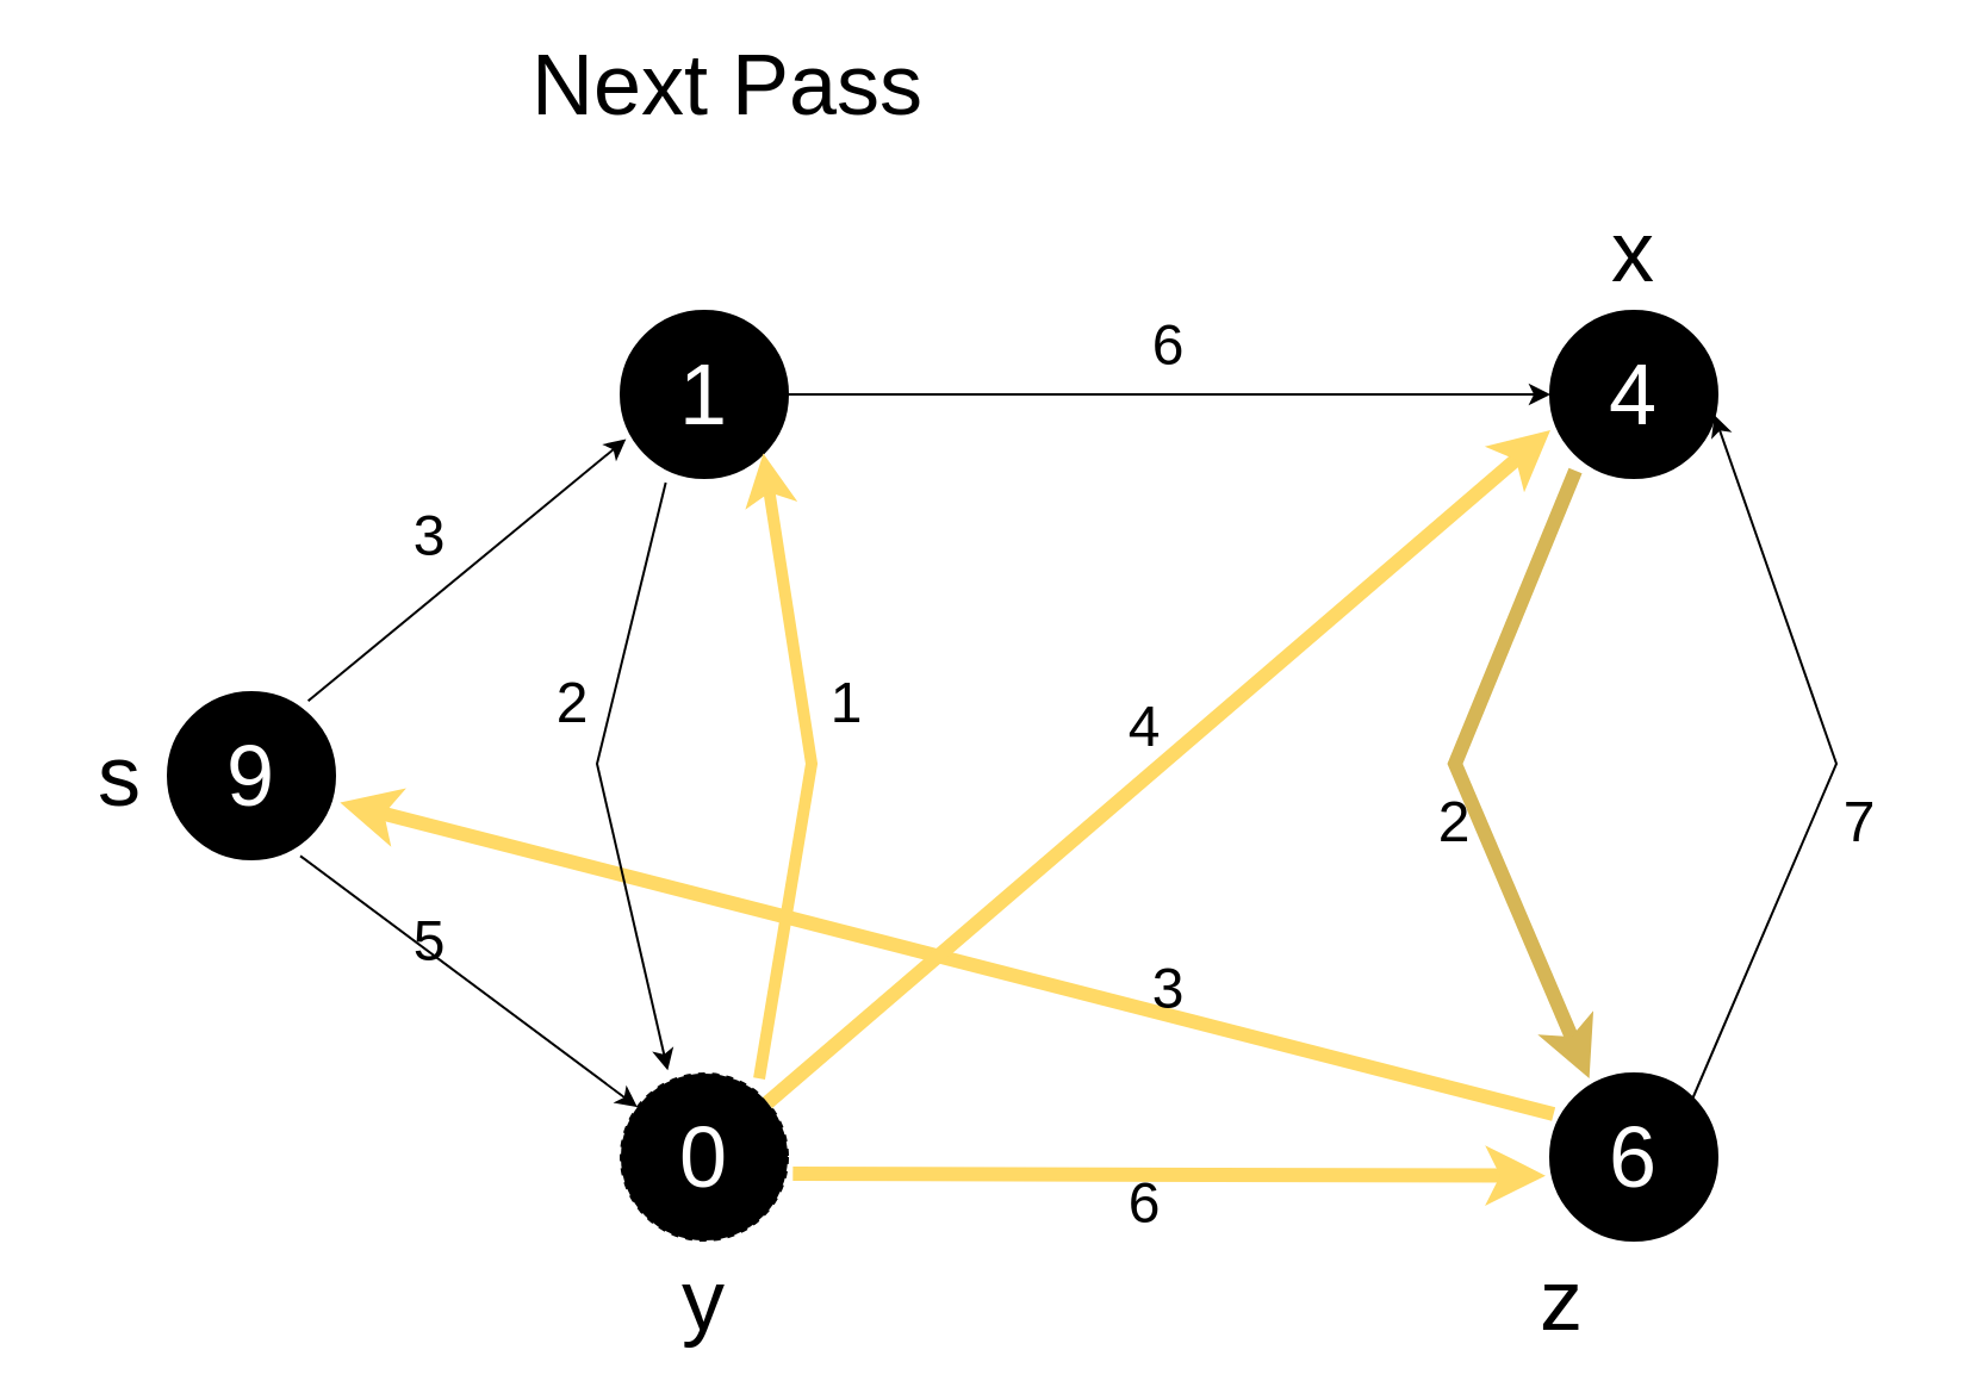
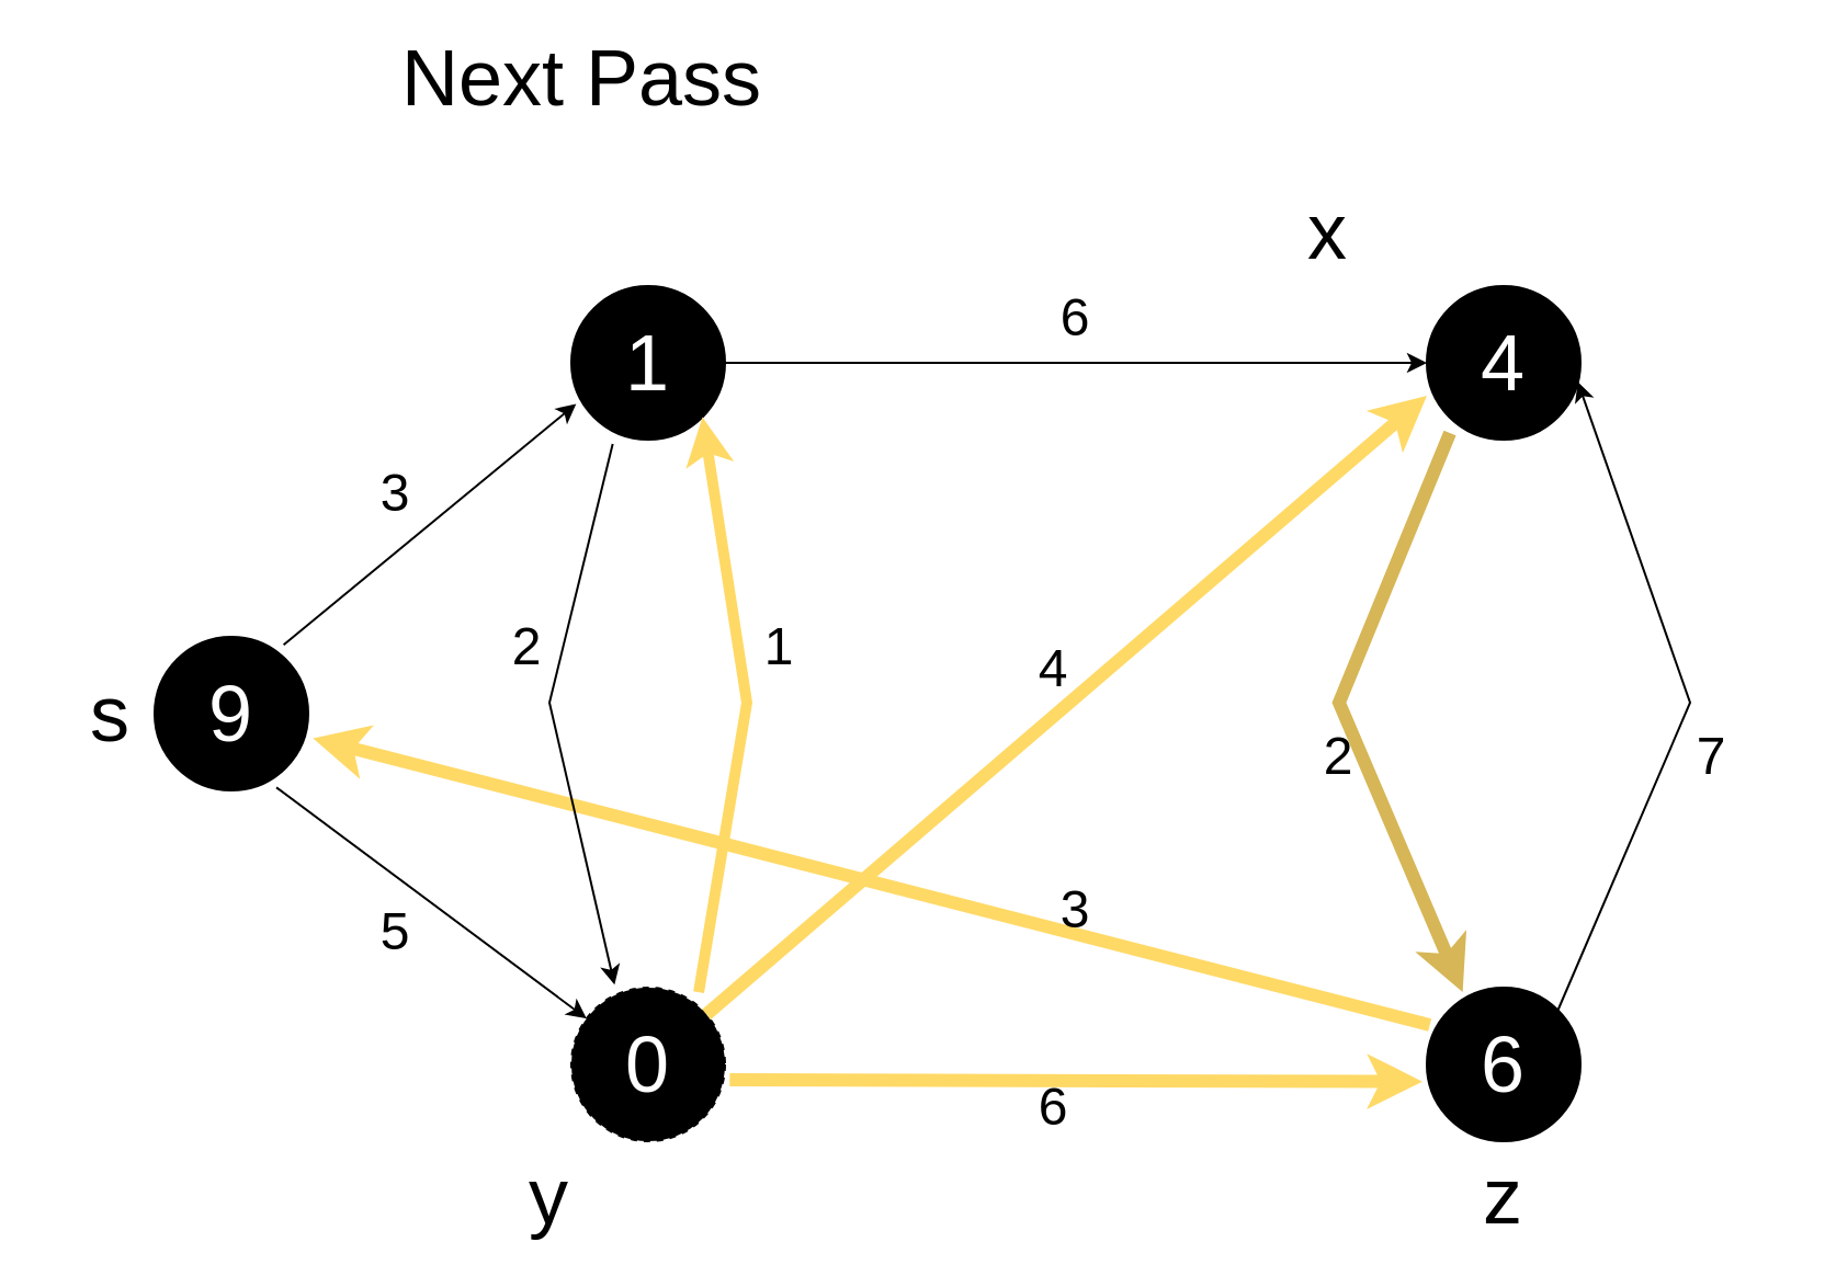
- <mxCell id="12" value="&lt;font style=&quot;font-size: 36px;&quot;&gt;Next Pass&lt;/font&gt;" style="text;html=1;strokeColor=none;fillColor=none;align=center;verticalAlign=middle;whiteSpace=wrap;rounded=0;" parent="1" vertex="1"><mxGeometry x="150" y="20" width="310" height="30" as="geometry" /></mxCell>
+ <mxCell id="12" value="&lt;font style=&quot;font-size: 36px;&quot;&gt;Next Pass&lt;/font&gt;" style="text;html=1;strokeColor=none;fillColor=none;align=center;verticalAlign=middle;whiteSpace=wrap;rounded=0;" parent="1" vertex="1"><mxGeometry x="110" y="20" width="310" height="30" as="geometry" /></mxCell>
- <mxCell id="8" value="&lt;font style=&quot;font-size: 36px;&quot;&gt;x&lt;/font&gt;" style="text;html=1;strokeColor=none;fillColor=none;align=center;verticalAlign=middle;whiteSpace=wrap;rounded=0;" parent="1" vertex="1"><mxGeometry x="655" y="90" width="60" height="30" as="geometry" /></mxCell>
+ <mxCell id="8" value="&lt;font style=&quot;font-size: 36px;&quot;&gt;x&lt;/font&gt;" style="text;html=1;strokeColor=none;fillColor=none;align=center;verticalAlign=middle;whiteSpace=wrap;rounded=0;" parent="1" vertex="1"><mxGeometry x="575" y="90" width="60" height="30" as="geometry" /></mxCell>
- <mxCell id="32" value="&lt;font style=&quot;font-size: 24px;&quot;&gt;5&lt;/font&gt;" style="text;html=1;strokeColor=none;fillColor=none;align=center;verticalAlign=middle;whiteSpace=wrap;rounded=0;" vertex="1" parent="1"><mxGeometry x="150" y="380" width="60" height="30" as="geometry" /></mxCell>
+ <mxCell id="32" value="&lt;font style=&quot;font-size: 24px;&quot;&gt;5&lt;/font&gt;" style="text;html=1;strokeColor=none;fillColor=none;align=center;verticalAlign=middle;whiteSpace=wrap;rounded=0;" vertex="1" parent="1"><mxGeometry x="150" y="410" width="60" height="30" as="geometry" /></mxCell>
- <mxCell id="10" value="&lt;font style=&quot;font-size: 36px;&quot;&gt;y&lt;/font&gt;" style="text;html=1;strokeColor=none;fillColor=none;align=center;verticalAlign=middle;whiteSpace=wrap;rounded=0;" parent="1" vertex="1"><mxGeometry x="265" y="530" width="60" height="30" as="geometry" /></mxCell>
+ <mxCell id="10" value="&lt;font style=&quot;font-size: 36px;&quot;&gt;y&lt;/font&gt;" style="text;html=1;strokeColor=none;fillColor=none;align=center;verticalAlign=middle;whiteSpace=wrap;rounded=0;" parent="1" vertex="1"><mxGeometry x="220" y="530" width="60" height="30" as="geometry" /></mxCell>
- <mxCell id="11" value="&lt;font style=&quot;font-size: 36px;&quot;&gt;z&lt;/font&gt;" style="text;html=1;strokeColor=none;fillColor=none;align=center;verticalAlign=middle;whiteSpace=wrap;rounded=0;" parent="1" vertex="1"><mxGeometry x="625" y="530" width="60" height="30" as="geometry" /></mxCell>
+ <mxCell id="11" value="&lt;font style=&quot;font-size: 36px;&quot;&gt;z&lt;/font&gt;" style="text;html=1;strokeColor=none;fillColor=none;align=center;verticalAlign=middle;whiteSpace=wrap;rounded=0;" parent="1" vertex="1"><mxGeometry x="655" y="530" width="60" height="30" as="geometry" /></mxCell>
